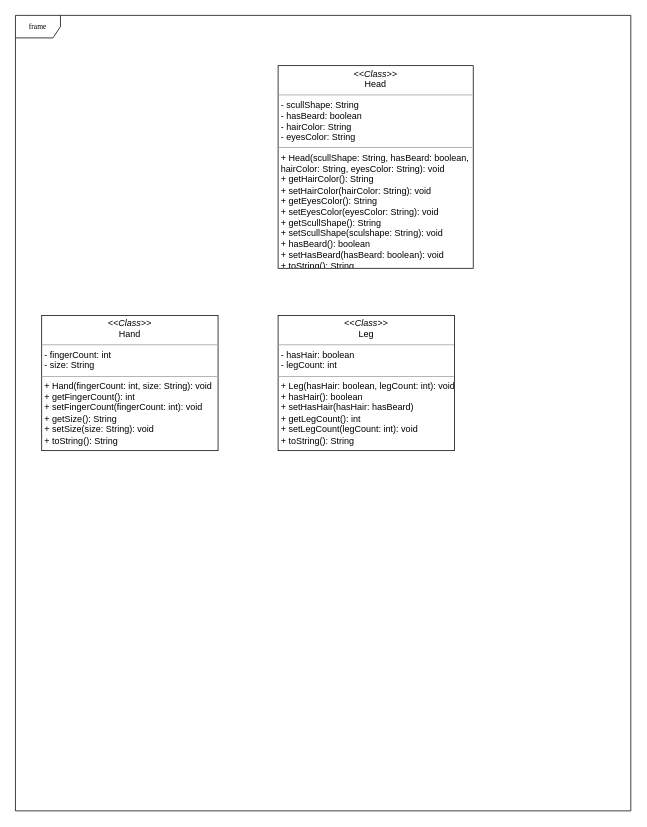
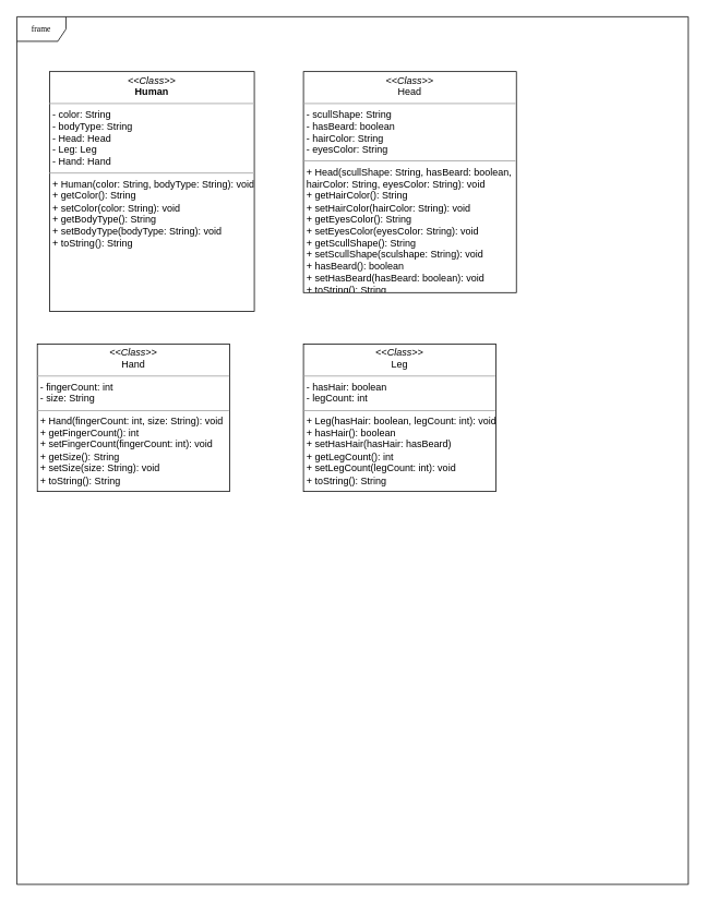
+ <mxCell id="3" value="&lt;p style=&quot;margin: 0px ; margin-top: 4px ; text-align: center&quot;&gt;&lt;i&gt;&amp;lt;&amp;lt;Class&amp;gt;&amp;gt;&lt;/i&gt;&lt;br&gt;&lt;b&gt;Human&lt;/b&gt;&lt;/p&gt;&lt;hr size=&quot;1&quot;&gt;&lt;p style=&quot;margin: 0px ; margin-left: 4px&quot;&gt;- color: String&lt;br&gt;&lt;/p&gt;&lt;p style=&quot;margin: 0px ; margin-left: 4px&quot;&gt;- bodyType: String&lt;/p&gt;&lt;p style=&quot;margin: 0px ; margin-left: 4px&quot;&gt;- Head: Head&lt;/p&gt;&lt;p style=&quot;margin: 0px ; margin-left: 4px&quot;&gt;- Leg: Leg&lt;/p&gt;&lt;p style=&quot;margin: 0px ; margin-left: 4px&quot;&gt;- Hand: Hand&lt;/p&gt;&lt;hr size=&quot;1&quot;&gt;&lt;p style=&quot;margin: 0px ; margin-left: 4px&quot;&gt;+ Human(color: String, bodyType: String): void&lt;/p&gt;&lt;p style=&quot;margin: 0px ; margin-left: 4px&quot;&gt;+ getColor(): String&lt;/p&gt;&lt;p style=&quot;margin: 0px ; margin-left: 4px&quot;&gt;+ setColor(color: String): void&lt;/p&gt;&lt;p style=&quot;margin: 0px ; margin-left: 4px&quot;&gt;+ getBodyType(): String&lt;/p&gt;&lt;p style=&quot;margin: 0px ; margin-left: 4px&quot;&gt;+ setBodyType(bodyType: String): void&lt;/p&gt;&lt;p style=&quot;margin: 0px ; margin-left: 4px&quot;&gt;+ toString(): String&lt;/p&gt;" style="verticalAlign=top;align=left;overflow=fill;fontSize=12;fontFamily=Helvetica;html=1;rounded=0;shadow=0;comic=0;labelBackgroundColor=none;strokeWidth=1" parent="1" vertex="1"><mxGeometry x="60" y="87" width="250" height="293" as="geometry" /></mxCell>
- <mxCell id="5" value="&lt;p style=&quot;margin: 0px ; margin-top: 4px ; text-align: center&quot;&gt;&lt;i&gt;&amp;lt;&amp;lt;Class&amp;gt;&amp;gt;&lt;/i&gt;&lt;br&gt;Hand&lt;/p&gt;&lt;hr size=&quot;1&quot;&gt;&lt;p style=&quot;margin: 0px ; margin-left: 4px&quot;&gt;- fingerCount: int&lt;br&gt;&lt;/p&gt;&lt;p style=&quot;margin: 0px ; margin-left: 4px&quot;&gt;- size: String&lt;/p&gt;&lt;hr size=&quot;1&quot;&gt;&lt;p style=&quot;margin: 0px ; margin-left: 4px&quot;&gt;+ Hand(fingerCount: int, size: String&lt;span&gt;): void&lt;/span&gt;&lt;/p&gt;&lt;p style=&quot;margin: 0px ; margin-left: 4px&quot;&gt;+ getFingerCount(): int&lt;/p&gt;&lt;p style=&quot;margin: 0px ; margin-left: 4px&quot;&gt;+ setFingerCount(fingerCount: int): void&lt;/p&gt;&lt;p style=&quot;margin: 0px ; margin-left: 4px&quot;&gt;+ getSize(): String&lt;/p&gt;&lt;p style=&quot;margin: 0px ; margin-left: 4px&quot;&gt;+ setSize(size: String): void&lt;/p&gt;&lt;p style=&quot;margin: 0px ; margin-left: 4px&quot;&gt;+ toString(): String&lt;/p&gt;" style="verticalAlign=top;align=left;overflow=fill;fontSize=12;fontFamily=Helvetica;html=1;rounded=0;shadow=0;comic=0;labelBackgroundColor=none;strokeWidth=1" parent="1" vertex="1"><mxGeometry x="55" y="420" width="235" height="180" as="geometry" /></mxCell>
+ <mxCell id="5" value="&lt;p style=&quot;margin: 0px ; margin-top: 4px ; text-align: center&quot;&gt;&lt;i&gt;&amp;lt;&amp;lt;Class&amp;gt;&amp;gt;&lt;/i&gt;&lt;br&gt;Hand&lt;/p&gt;&lt;hr size=&quot;1&quot;&gt;&lt;p style=&quot;margin: 0px ; margin-left: 4px&quot;&gt;- fingerCount: int&lt;br&gt;&lt;/p&gt;&lt;p style=&quot;margin: 0px ; margin-left: 4px&quot;&gt;- size: String&lt;/p&gt;&lt;hr size=&quot;1&quot;&gt;&lt;p style=&quot;margin: 0px ; margin-left: 4px&quot;&gt;+ Hand(fingerCount: int, size: String&lt;span&gt;): void&lt;/span&gt;&lt;/p&gt;&lt;p style=&quot;margin: 0px ; margin-left: 4px&quot;&gt;+ getFingerCount(): int&lt;/p&gt;&lt;p style=&quot;margin: 0px ; margin-left: 4px&quot;&gt;+ setFingerCount(fingerCount: int): void&lt;/p&gt;&lt;p style=&quot;margin: 0px ; margin-left: 4px&quot;&gt;+ getSize(): String&lt;/p&gt;&lt;p style=&quot;margin: 0px ; margin-left: 4px&quot;&gt;+ setSize(size: String): void&lt;/p&gt;&lt;p style=&quot;margin: 0px ; margin-left: 4px&quot;&gt;+ toString(): String&lt;/p&gt;" style="verticalAlign=top;align=left;overflow=fill;fontSize=12;fontFamily=Helvetica;html=1;rounded=0;shadow=0;comic=0;labelBackgroundColor=none;strokeWidth=1" parent="1" vertex="1"><mxGeometry x="45" y="420" width="235" height="180" as="geometry" /></mxCell>
